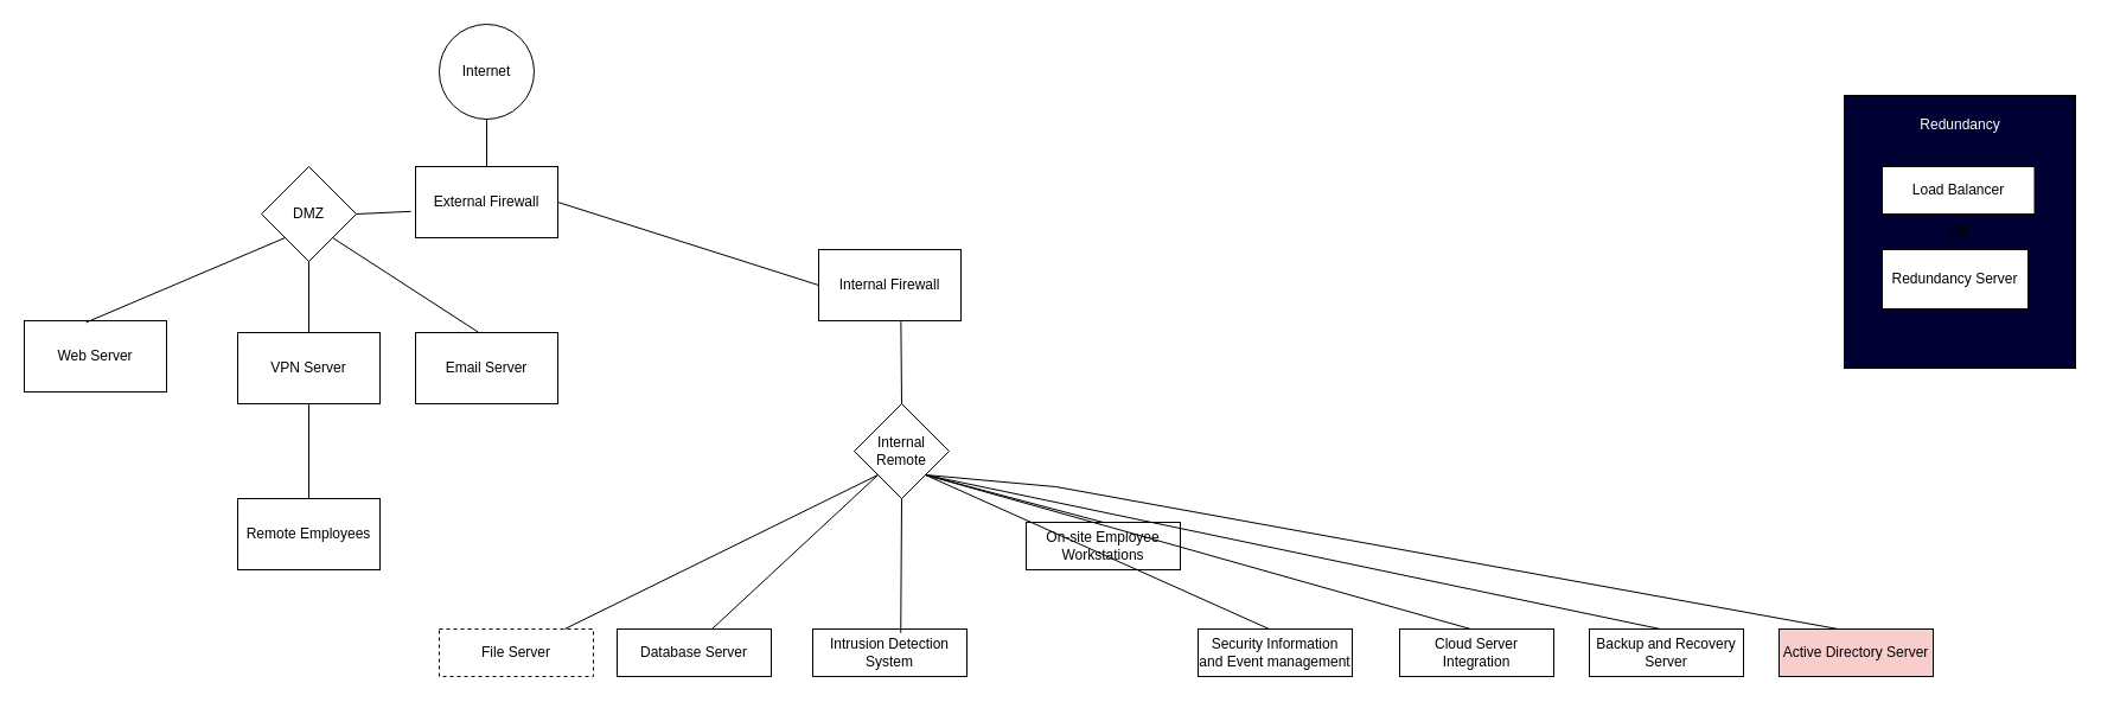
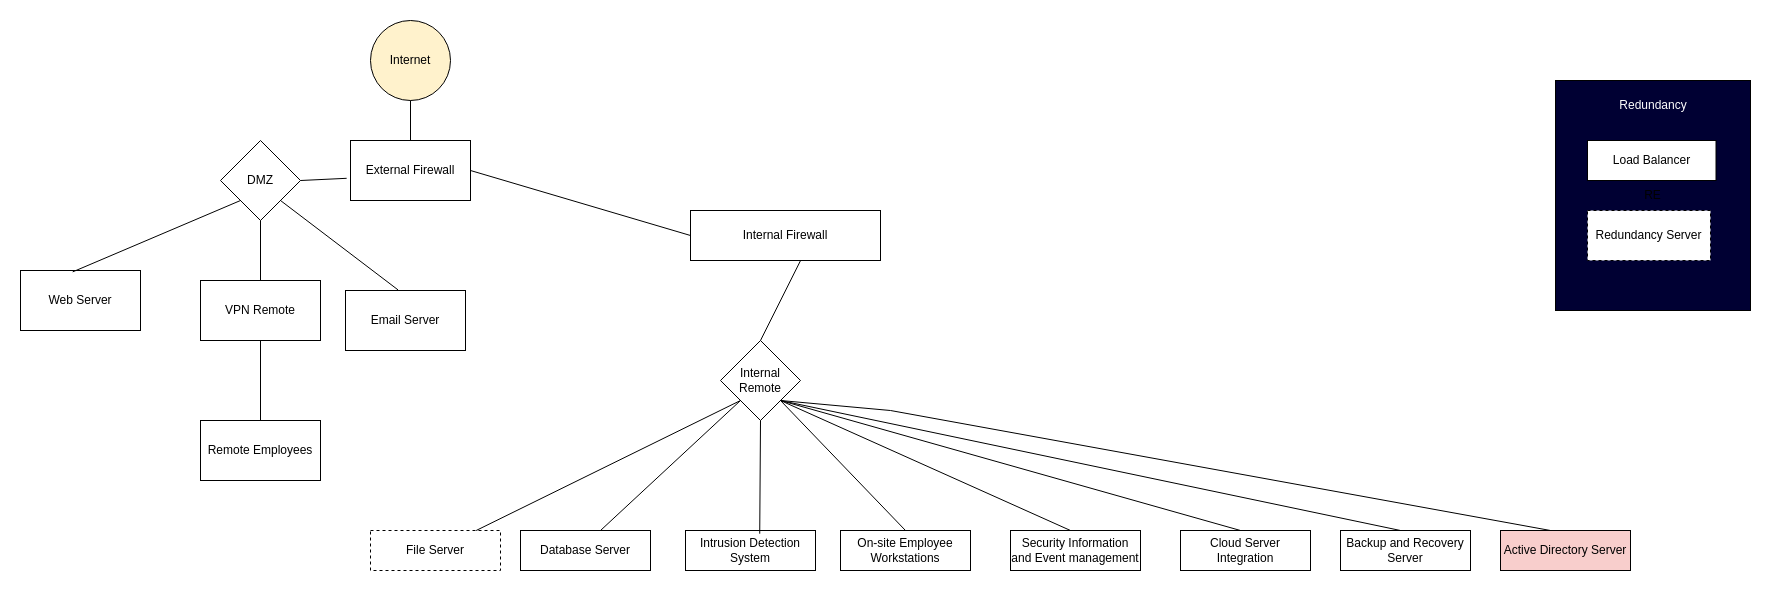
- <mxCell id="2" value="Internet" style="ellipse;whiteSpace=wrap;html=1;aspect=fixed;" vertex="1" parent="1"><mxGeometry x="370" y="20" width="80" height="80" as="geometry" /></mxCell>
+ <mxCell id="2" value="Internet" style="ellipse;whiteSpace=wrap;html=1;aspect=fixed;fillColor=#fff2cc;" vertex="1" parent="1"><mxGeometry x="370" y="20" width="80" height="80" as="geometry" /></mxCell>
- <mxCell id="22" value="Redundancy Server" style="rounded=0;whiteSpace=wrap;html=1;" vertex="1" parent="1"><mxGeometry x="1587" y="210" width="123" height="50" as="geometry" /></mxCell>
+ <mxCell id="22" value="Redundancy Server" style="rounded=0;whiteSpace=wrap;html=1;dashed=1;" vertex="1" parent="1"><mxGeometry x="1587" y="210" width="123" height="50" as="geometry" /></mxCell>
- <mxCell id="15" value="Internal Firewall" style="rounded=0;whiteSpace=wrap;html=1;" vertex="1" parent="1"><mxGeometry x="690" y="210" width="120" height="60" as="geometry" /></mxCell>
+ <mxCell id="15" value="Internal Firewall" style="rounded=0;whiteSpace=wrap;html=1;" vertex="1" parent="1"><mxGeometry x="690" y="210" width="190" height="50" as="geometry" /></mxCell>
- <mxCell id="6" value="VPN Server" style="rounded=0;whiteSpace=wrap;html=1;" vertex="1" parent="1"><mxGeometry x="200" y="280" width="120" height="60" as="geometry" /></mxCell>
+ <mxCell id="6" value="VPN Remote" style="rounded=0;whiteSpace=wrap;html=1;" vertex="1" parent="1"><mxGeometry x="200" y="280" width="120" height="60" as="geometry" /></mxCell>
- <mxCell id="9" value="Email Server" style="rounded=0;whiteSpace=wrap;html=1;" vertex="1" parent="1"><mxGeometry x="350" y="280" width="120" height="60" as="geometry" /></mxCell>
+ <mxCell id="9" value="Email Server" style="rounded=0;whiteSpace=wrap;html=1;" vertex="1" parent="1"><mxGeometry x="345" y="290" width="120" height="60" as="geometry" /></mxCell>
- <mxCell id="26" value="On-site Employee Workstations" style="rounded=0;whiteSpace=wrap;html=1;" vertex="1" parent="1"><mxGeometry x="865" y="440" width="130" height="40" as="geometry" /></mxCell>
+ <mxCell id="26" value="On-site Employee Workstations" style="rounded=0;whiteSpace=wrap;html=1;" vertex="1" parent="1"><mxGeometry x="840" y="530" width="130" height="40" as="geometry" /></mxCell>
